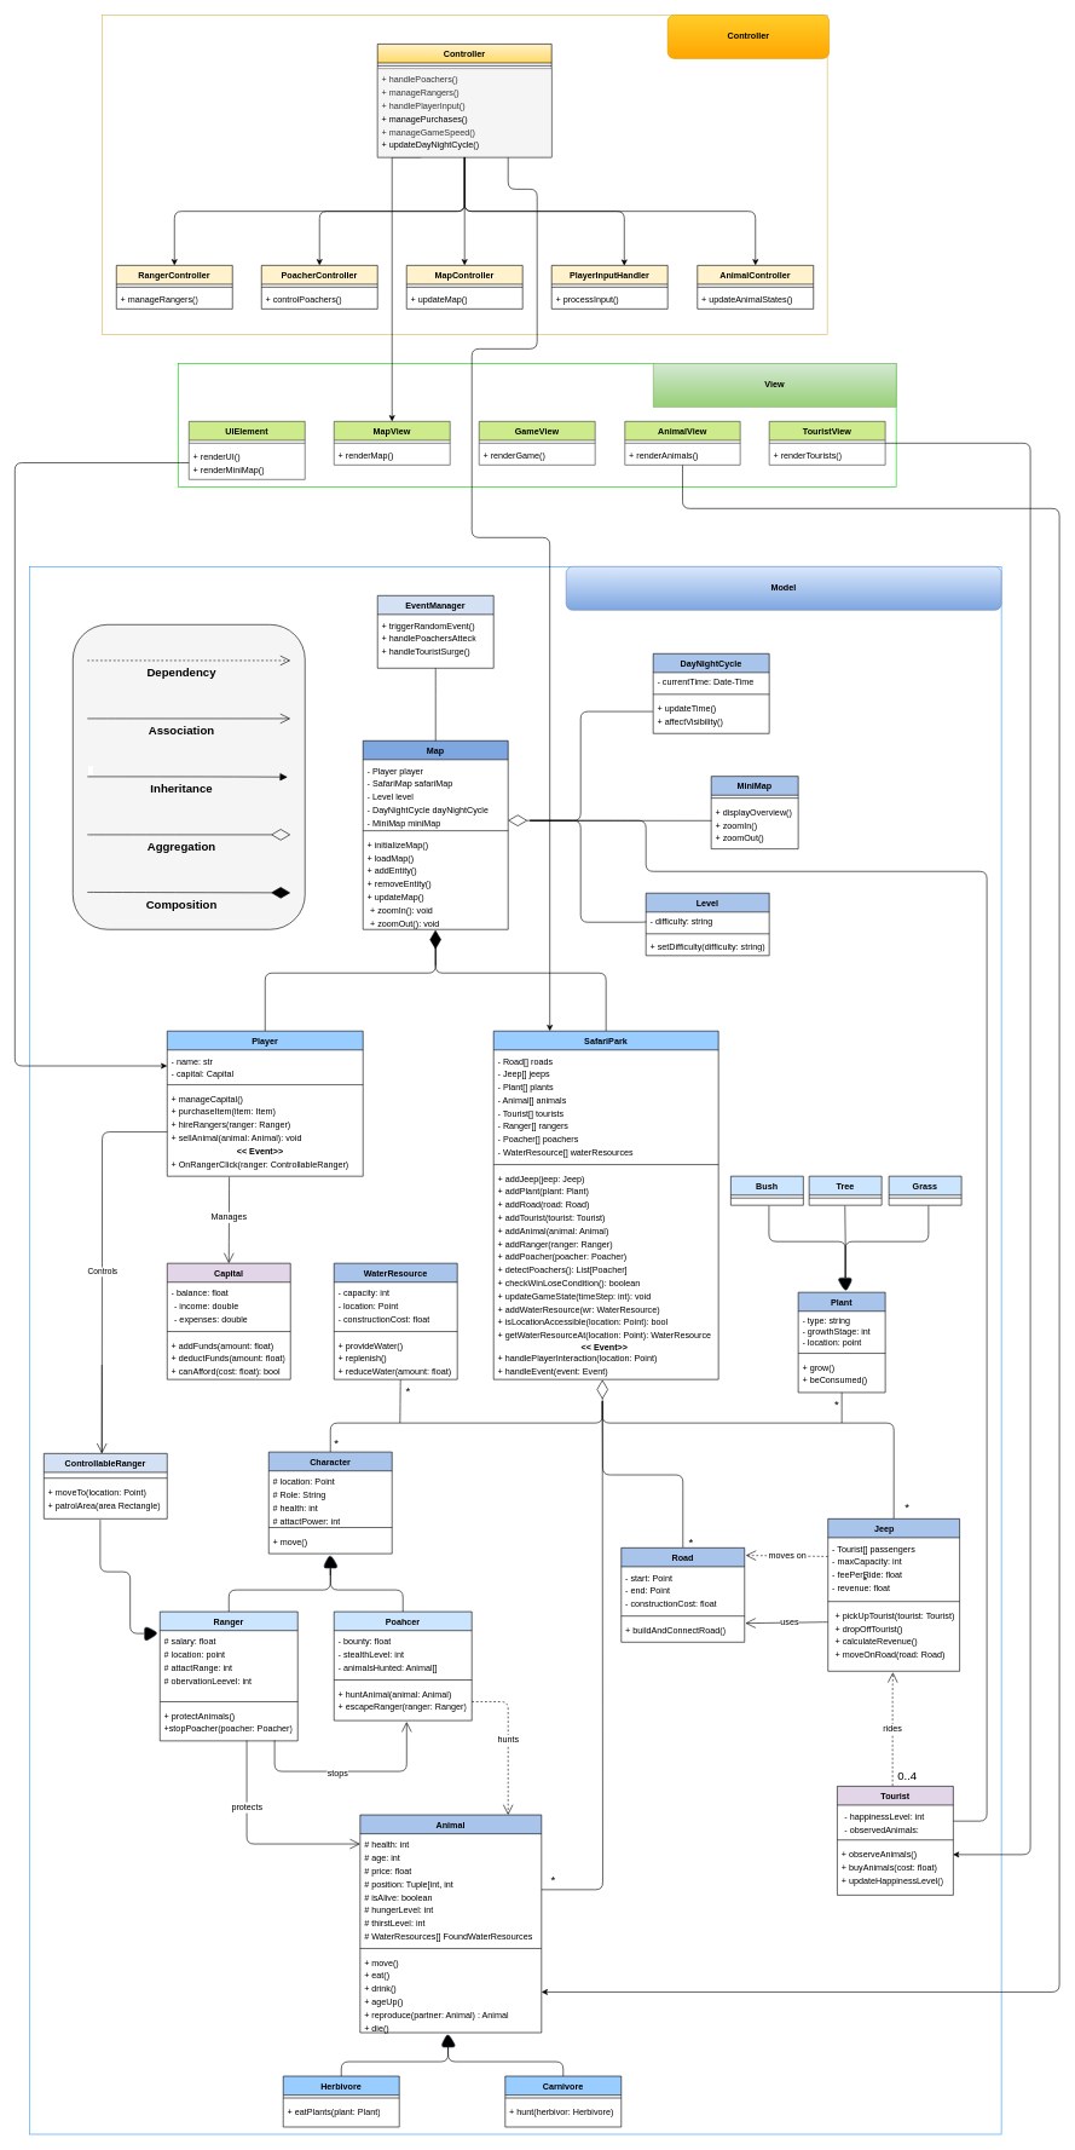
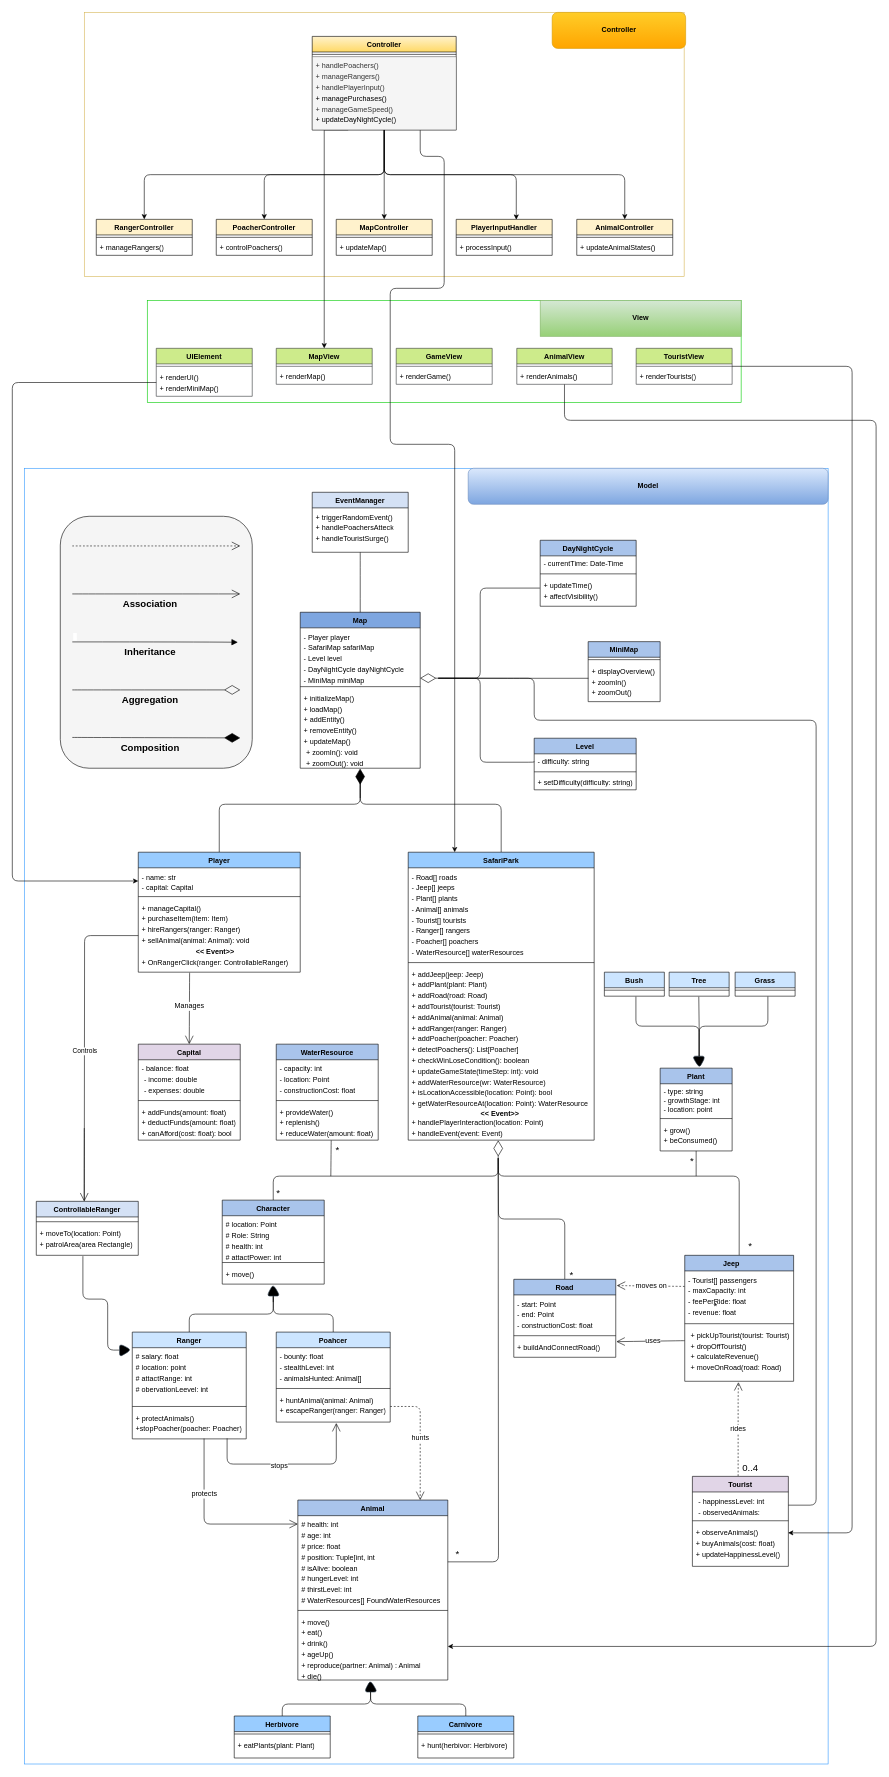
- <mxCell id="146" value="&lt;font style=&quot;color: rgb(0, 0, 0); font-size: 16px;&quot;&gt;&lt;span&gt;Dependency&lt;/span&gt;&lt;/font&gt;" style="text;html=1;align=center;verticalAlign=middle;whiteSpace=wrap;rounded=0;fontColor=#FFFFFF;strokeColor=none;fontStyle=1" parent="1" vertex="1"><mxGeometry y="910" width="140" height="30" as="geometry" x="180" /></mxCell>
